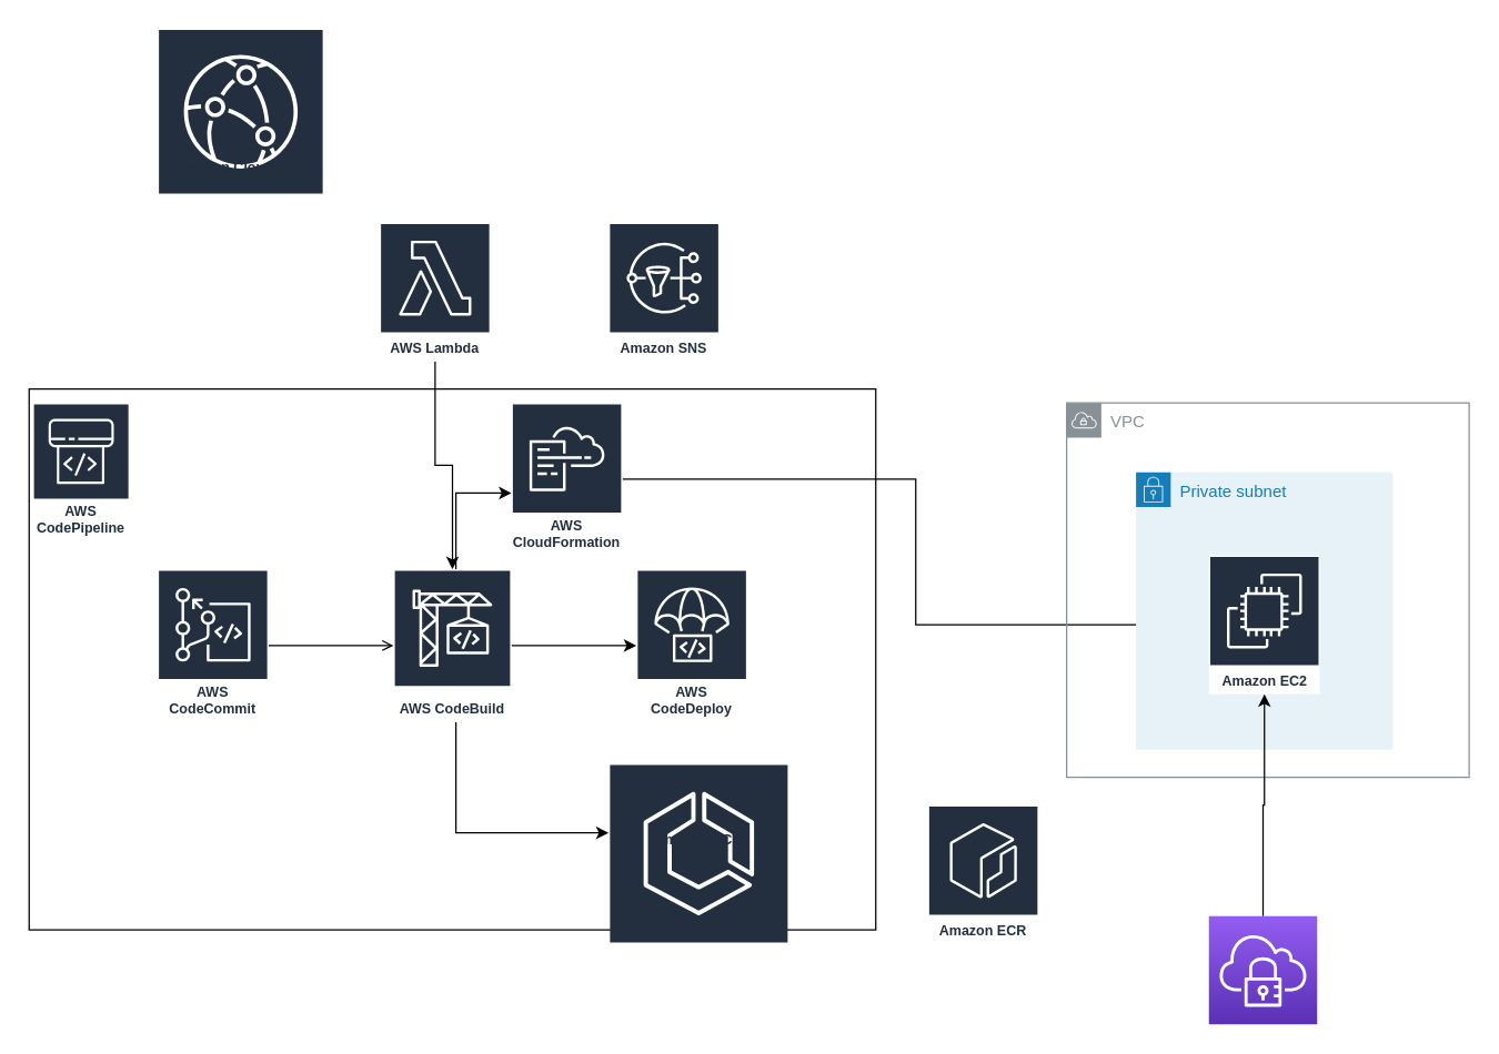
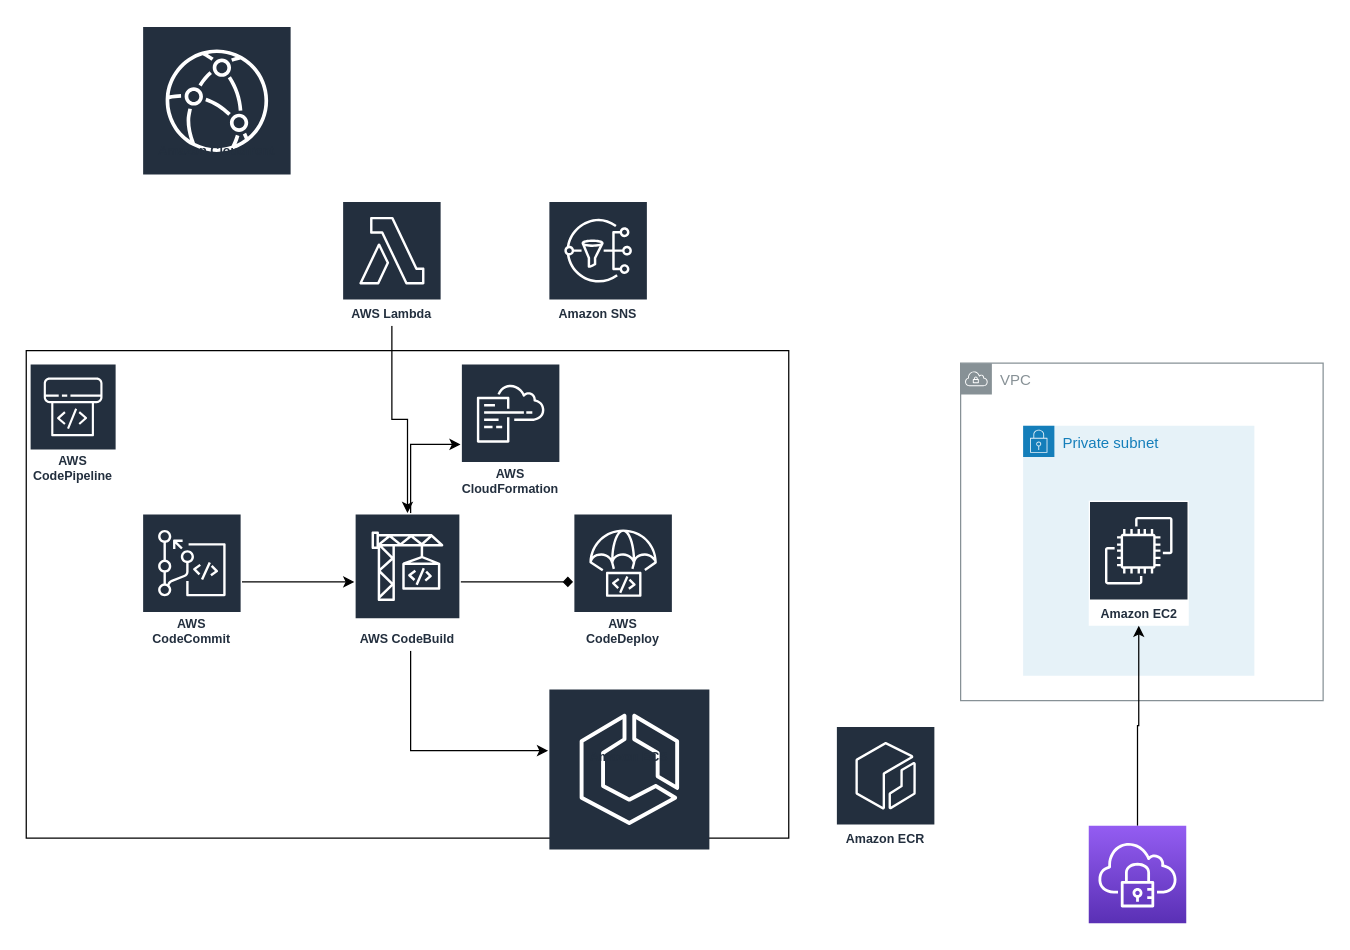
- <mxCell id="10" style="edgeStyle=orthogonalEdgeStyle;rounded=0;orthogonalLoop=1;jettySize=auto;html=1;" edge="1" parent="1" source="11" target="14"><mxGeometry relative="1" as="geometry" /></mxCell>
- <mxCell id="3" style="edgeStyle=orthogonalEdgeStyle;rounded=0;orthogonalLoop=1;jettySize=auto;html=1;endArrow=open;" edge="1" parent="1" source="4" target="8"><mxGeometry relative="1" as="geometry"><mxPoint x="283" y="495" as="targetPoint" /></mxGeometry></mxCell>
+ <mxCell id="3" style="edgeStyle=orthogonalEdgeStyle;rounded=0;orthogonalLoop=1;jettySize=auto;html=1;" edge="1" parent="1" source="4" target="8"><mxGeometry relative="1" as="geometry"><mxPoint x="283" y="495" as="targetPoint" /></mxGeometry></mxCell>
- <mxCell id="6" style="edgeStyle=orthogonalEdgeStyle;rounded=0;orthogonalLoop=1;jettySize=auto;html=1;" edge="1" parent="1" source="8" target="23"><mxGeometry relative="1" as="geometry" /></mxCell>
+ <mxCell id="6" style="edgeStyle=orthogonalEdgeStyle;rounded=0;orthogonalLoop=1;jettySize=auto;html=1;endArrow=diamond;" edge="1" parent="1" source="8" target="23"><mxGeometry relative="1" as="geometry" /></mxCell>
